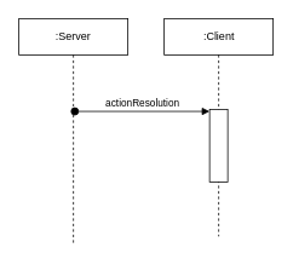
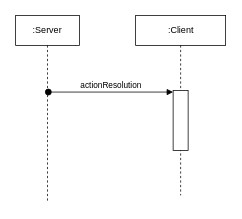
- <mxCell id="4" value=":Server" style="shape=umlLifeline;perimeter=lifelinePerimeter;whiteSpace=wrap;html=1;container=1;collapsible=0;recursiveResize=0;outlineConnect=0;" vertex="1" parent="1"><mxGeometry x="20" y="20" width="120" height="250" as="geometry" /></mxCell>
+ <mxCell id="4" value=":Server" style="shape=umlLifeline;perimeter=lifelinePerimeter;whiteSpace=wrap;html=1;container=1;collapsible=0;recursiveResize=0;outlineConnect=0;" vertex="1" parent="1"><mxGeometry x="20" y="20" width="85" height="250" as="geometry" /></mxCell>
